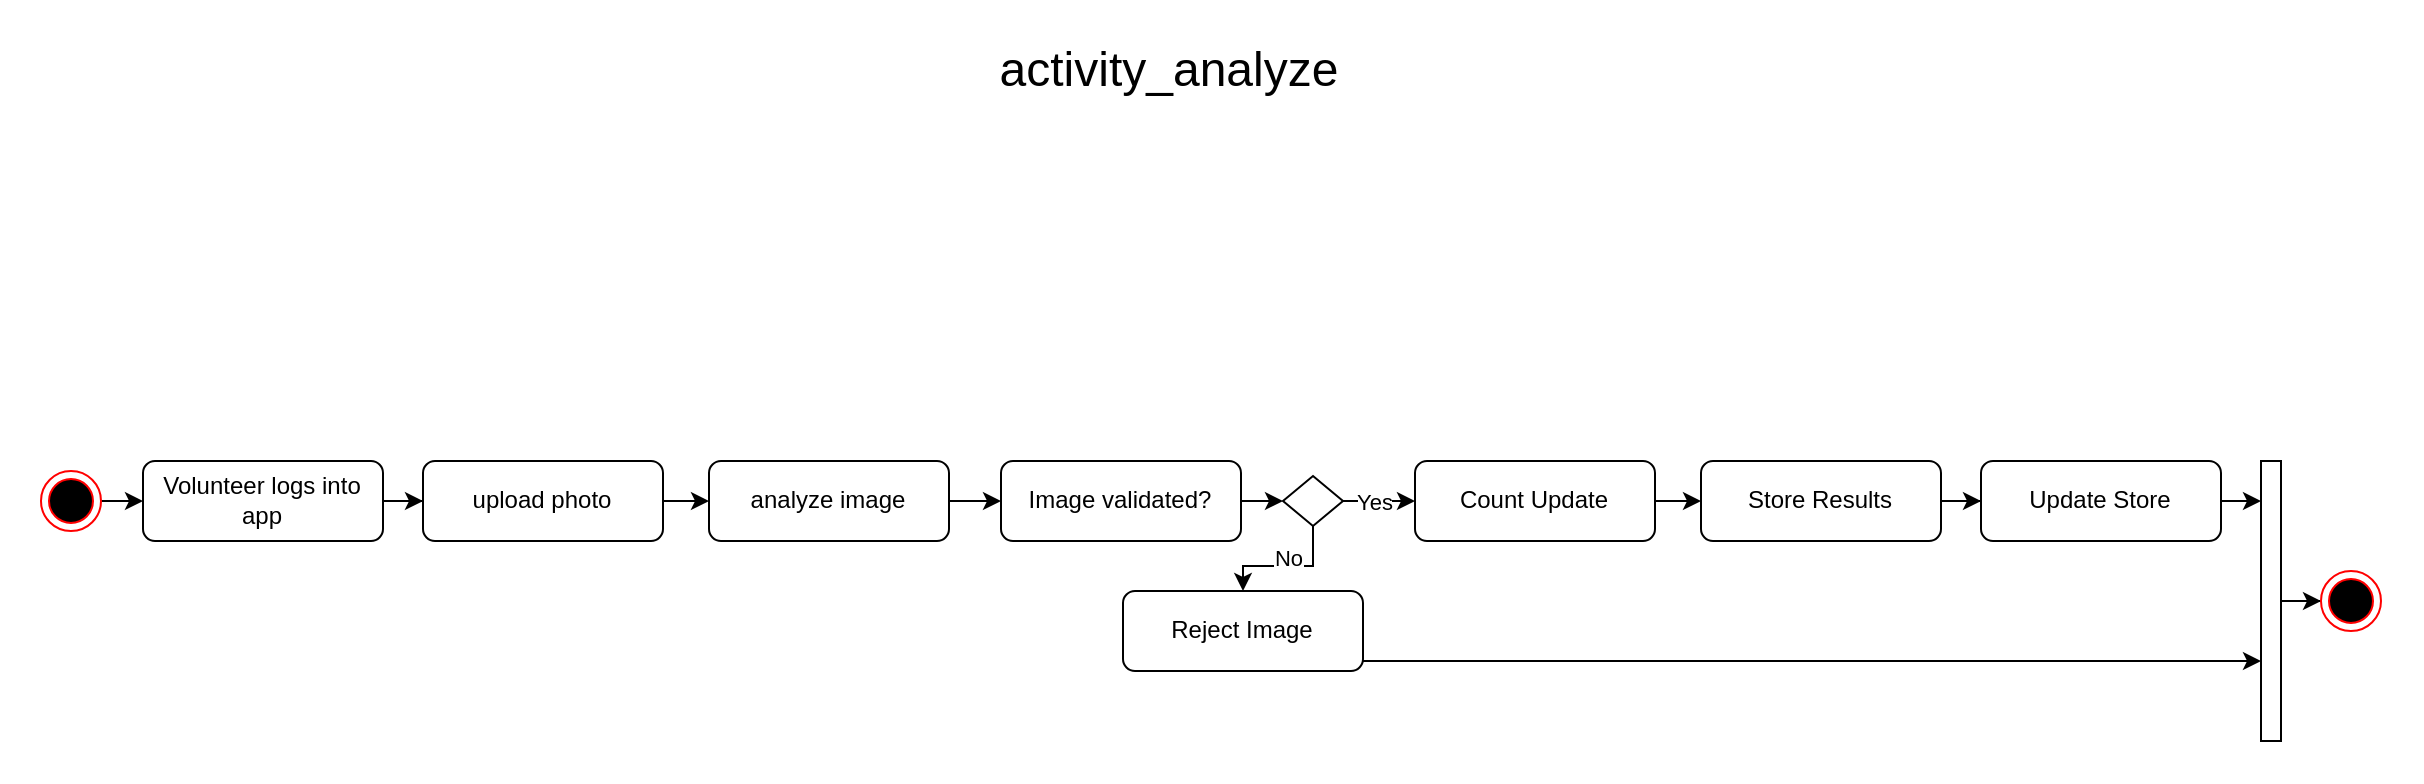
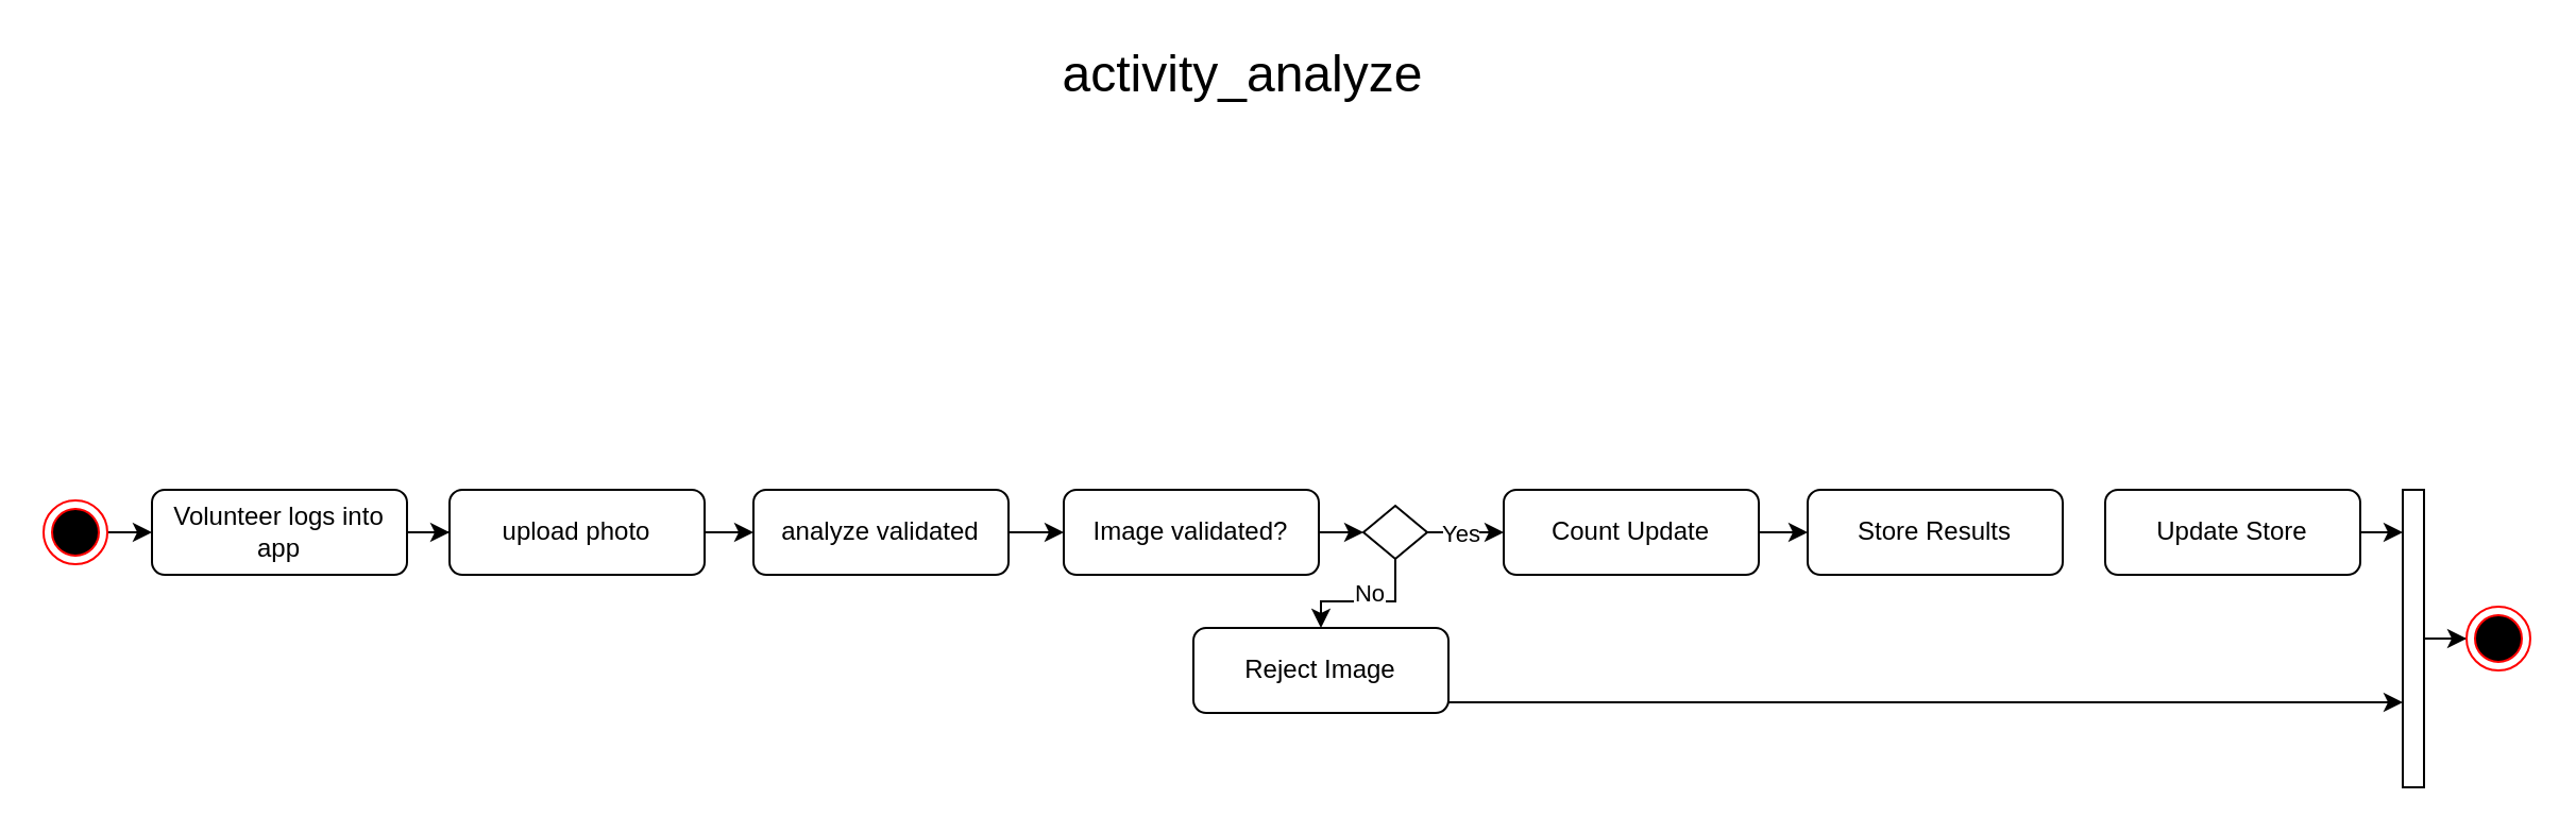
- <mxCell id="16" value="analyze image" style="html=1;whiteSpace=wrap;rounded=1;fillColor=none;" vertex="1" parent="1"><mxGeometry x="354" y="230" width="120" height="40" as="geometry" /></mxCell>
+ <mxCell id="16" value="analyze validated" style="html=1;whiteSpace=wrap;rounded=1;fillColor=none;" vertex="1" parent="1"><mxGeometry x="354" y="230" width="120" height="40" as="geometry" /></mxCell>
- <mxCell id="11" style="edgeStyle=orthogonalEdgeStyle;rounded=0;orthogonalLoop=1;jettySize=auto;html=1;" edge="1" parent="1" source="12" target="18"><mxGeometry relative="1" as="geometry" /></mxCell>
